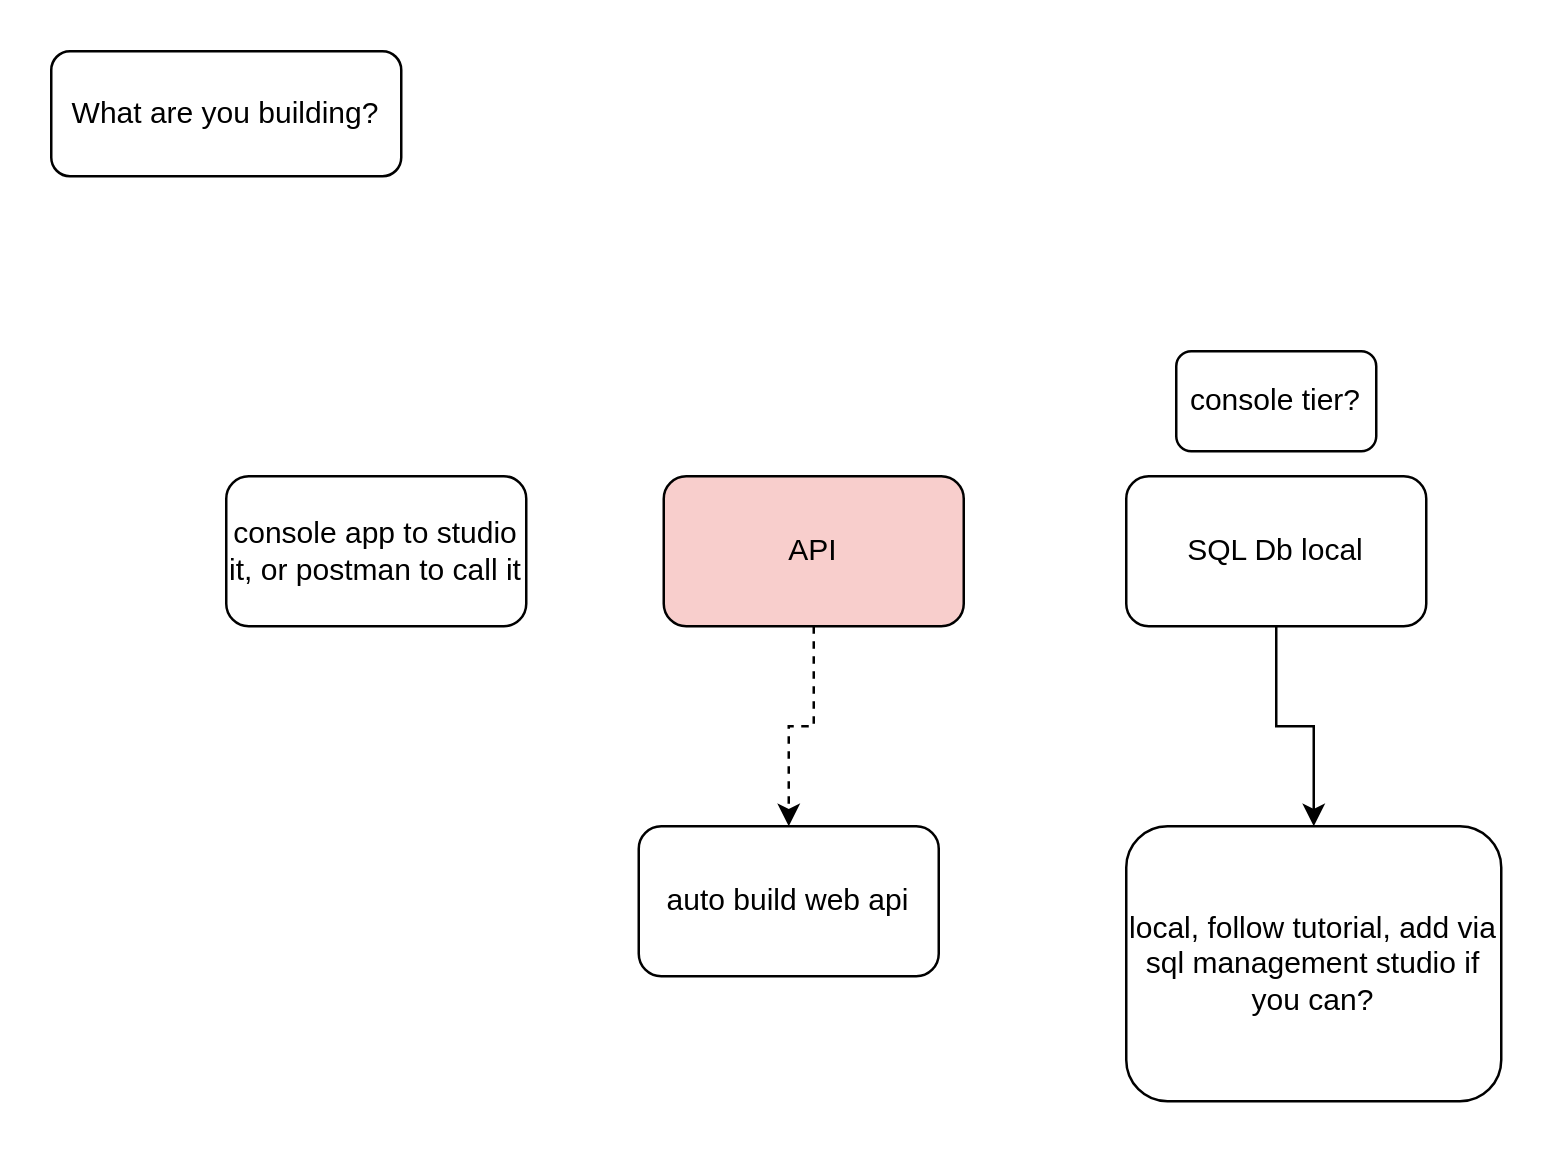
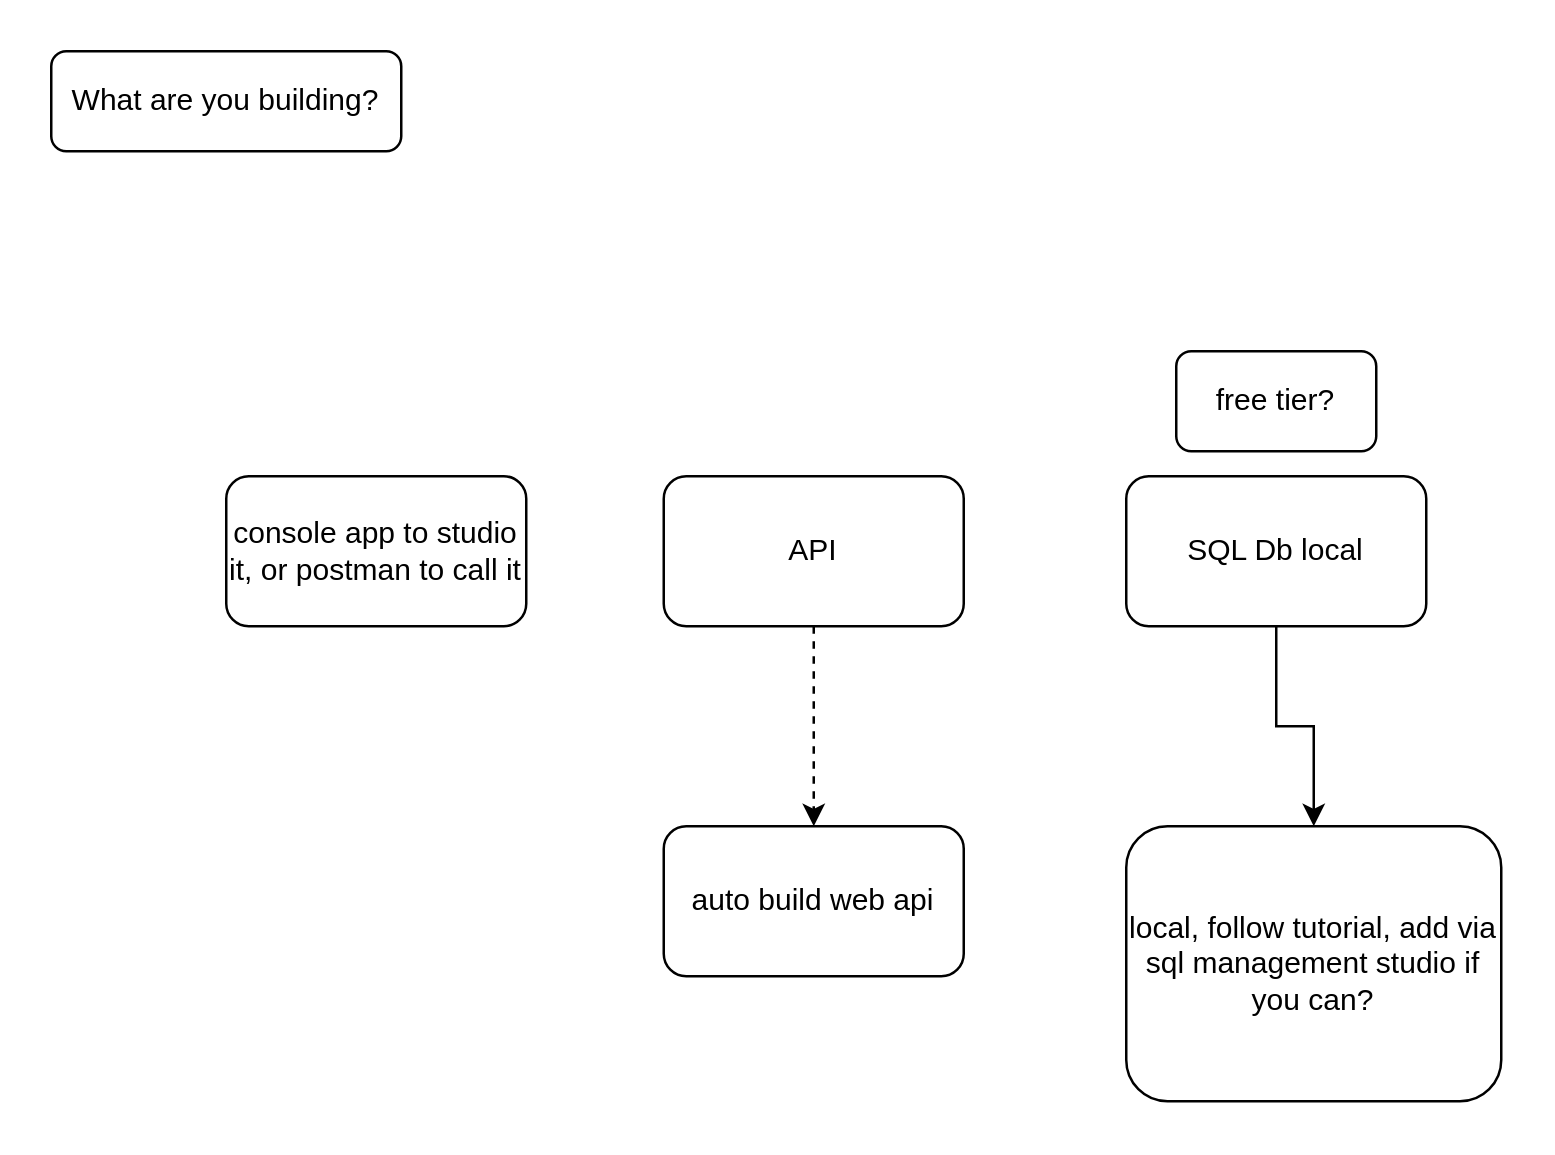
- <mxCell id="2" value="What are you building?" style="rounded=1;whiteSpace=wrap;html=1;" parent="1" vertex="1"><mxGeometry x="20" y="20" width="140" height="50" as="geometry" /></mxCell>
+ <mxCell id="2" value="What are you building?" style="rounded=1;whiteSpace=wrap;html=1;" parent="1" vertex="1"><mxGeometry x="20" y="20" width="140" height="40" as="geometry" /></mxCell>
- <mxCell id="8" value="console tier?" style="rounded=1;whiteSpace=wrap;html=1;" parent="1" vertex="1"><mxGeometry x="470" y="140" width="80" height="40" as="geometry" /></mxCell>
+ <mxCell id="8" value="free tier?" style="rounded=1;whiteSpace=wrap;html=1;" parent="1" vertex="1"><mxGeometry x="470" y="140" width="80" height="40" as="geometry" /></mxCell>
- <mxCell id="4" value="API" style="rounded=1;whiteSpace=wrap;html=1;fillColor=#f8cecc;" parent="1" vertex="1"><mxGeometry x="265" y="190" width="120" height="60" as="geometry" /></mxCell>
+ <mxCell id="4" value="API" style="rounded=1;whiteSpace=wrap;html=1;" parent="1" vertex="1"><mxGeometry x="265" y="190" width="120" height="60" as="geometry" /></mxCell>
- <mxCell id="9" value="auto build web api" style="whiteSpace=wrap;html=1;rounded=1;" vertex="1" parent="1"><mxGeometry x="255" y="330" width="120" height="60" as="geometry" /></mxCell>
+ <mxCell id="9" value="auto build web api" style="whiteSpace=wrap;html=1;rounded=1;" vertex="1" parent="1"><mxGeometry x="265" y="330" width="120" height="60" as="geometry" /></mxCell>
